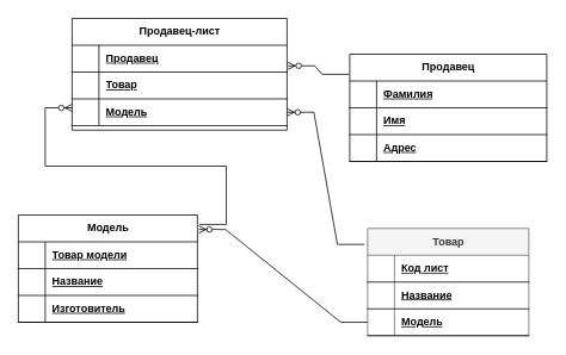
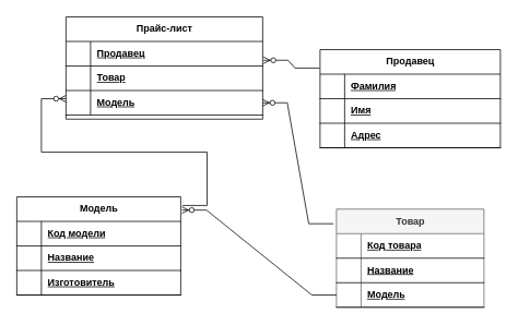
- <mxCell id="32" value="Продавец-лист" style="shape=table;startSize=30;container=1;collapsible=1;childLayout=tableLayout;fixedRows=1;rowLines=0;fontStyle=1;align=center;resizeLast=1;html=1;" parent="1" vertex="1"><mxGeometry x="80" y="20" width="240" height="125" as="geometry" /></mxCell>
+ <mxCell id="32" value="Прайс-лист" style="shape=table;startSize=30;container=1;collapsible=1;childLayout=tableLayout;fixedRows=1;rowLines=0;fontStyle=1;align=center;resizeLast=1;html=1;" parent="1" vertex="1"><mxGeometry x="80" y="20" width="240" height="125" as="geometry" /></mxCell>
- <mxCell id="15" value="Товар модели" style="shape=partialRectangle;connectable=0;fillColor=none;top=0;left=0;bottom=0;right=0;align=left;spacingLeft=6;fontStyle=5;overflow=hidden;whiteSpace=wrap;html=1;" parent="13" vertex="1"><mxGeometry x="30" width="170" height="30" as="geometry"><mxRectangle width="170" height="30" as="alternateBounds" /></mxGeometry></mxCell>
+ <mxCell id="15" value="Код модели" style="shape=partialRectangle;connectable=0;fillColor=none;top=0;left=0;bottom=0;right=0;align=left;spacingLeft=6;fontStyle=5;overflow=hidden;whiteSpace=wrap;html=1;" parent="13" vertex="1"><mxGeometry x="30" width="170" height="30" as="geometry"><mxRectangle width="170" height="30" as="alternateBounds" /></mxGeometry></mxCell>
- <mxCell id="5" value="Код лист" style="shape=partialRectangle;connectable=0;fillColor=none;top=0;left=0;bottom=0;right=0;align=left;spacingLeft=6;fontStyle=5;overflow=hidden;whiteSpace=wrap;html=1;" parent="3" vertex="1"><mxGeometry x="30" width="150" height="30" as="geometry"><mxRectangle width="150" height="30" as="alternateBounds" /></mxGeometry></mxCell>
+ <mxCell id="5" value="Код товара" style="shape=partialRectangle;connectable=0;fillColor=none;top=0;left=0;bottom=0;right=0;align=left;spacingLeft=6;fontStyle=5;overflow=hidden;whiteSpace=wrap;html=1;" parent="3" vertex="1"><mxGeometry x="30" width="150" height="30" as="geometry"><mxRectangle width="150" height="30" as="alternateBounds" /></mxGeometry></mxCell>
